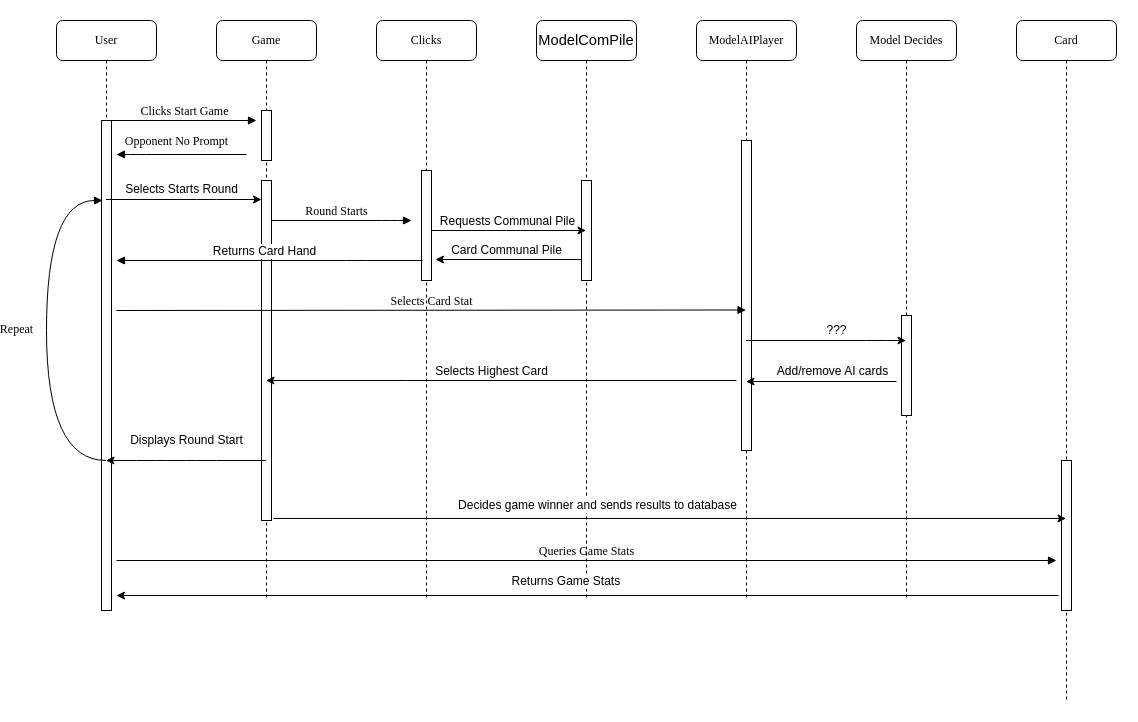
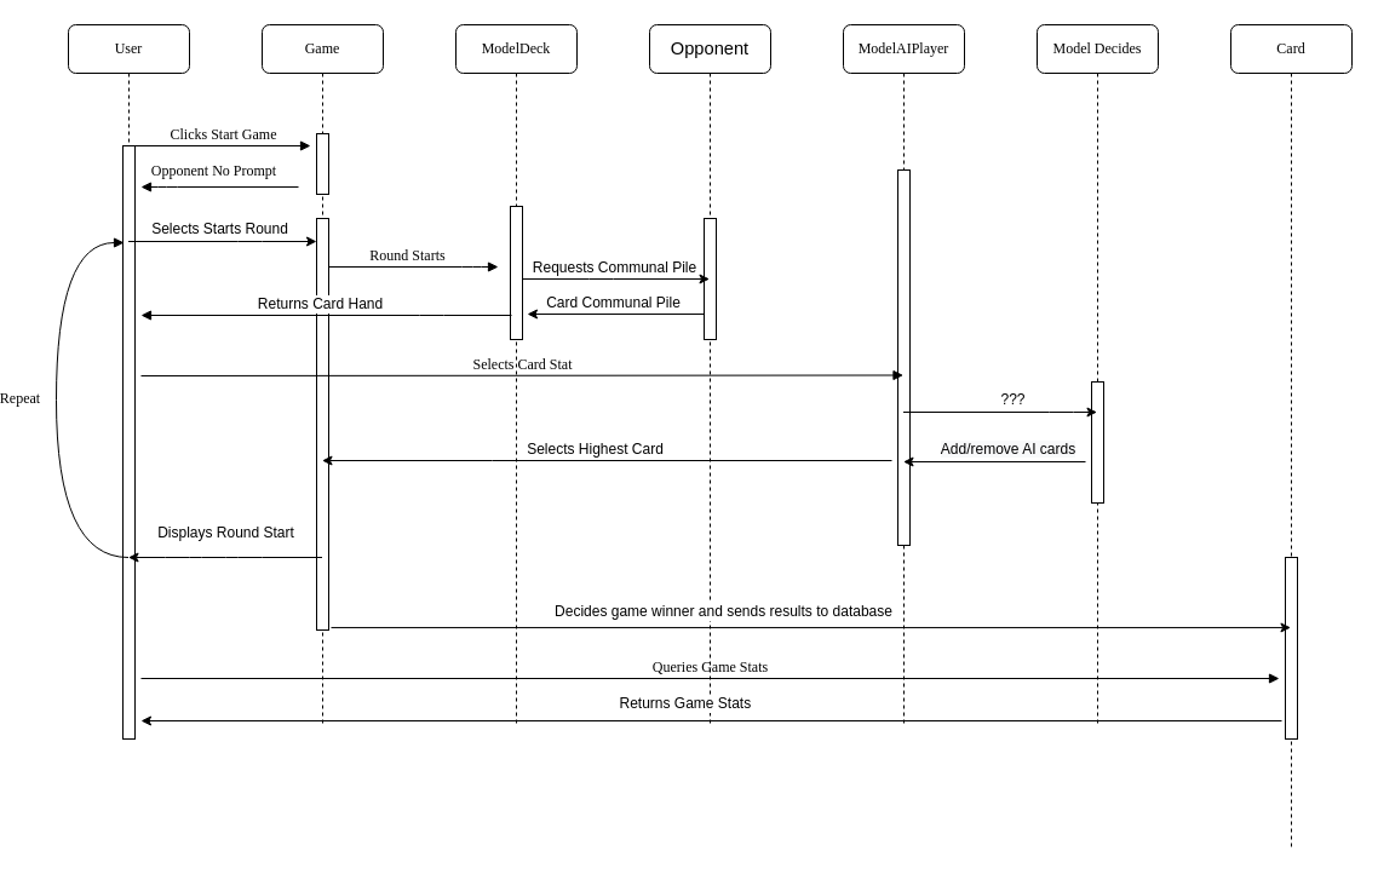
- <mxCell id="5" value="Clicks" style="shape=umlLifeline;perimeter=lifelinePerimeter;whiteSpace=wrap;html=1;container=1;collapsible=0;recursiveResize=0;outlineConnect=0;rounded=1;shadow=0;comic=0;labelBackgroundColor=none;strokeWidth=1;fontFamily=Verdana;fontSize=12;align=center;" parent="1" vertex="1"><mxGeometry x="340" y="20" width="100" height="580" as="geometry" /></mxCell>
+ <mxCell id="5" value="ModelDeck" style="shape=umlLifeline;perimeter=lifelinePerimeter;whiteSpace=wrap;html=1;container=1;collapsible=0;recursiveResize=0;outlineConnect=0;rounded=1;shadow=0;comic=0;labelBackgroundColor=none;strokeWidth=1;fontFamily=Verdana;fontSize=12;align=center;" parent="1" vertex="1"><mxGeometry x="340" y="20" width="100" height="580" as="geometry" /></mxCell>
- <mxCell id="11" value="&lt;span style=&quot;font-size: 11pt ; line-height: 15.693px ; font-family: &amp;#34;calibri&amp;#34; , sans-serif&quot;&gt;ModelComPile&lt;/span&gt;" style="shape=umlLifeline;perimeter=lifelinePerimeter;whiteSpace=wrap;html=1;container=1;collapsible=0;recursiveResize=0;outlineConnect=0;rounded=1;shadow=0;comic=0;labelBackgroundColor=none;strokeWidth=1;fontFamily=Verdana;fontSize=12;align=center;" parent="1" vertex="1"><mxGeometry x="500" y="20" width="100" height="580" as="geometry" /></mxCell>
+ <mxCell id="11" value="&lt;span style=&quot;font-size: 11pt ; line-height: 15.693px ; font-family: &amp;#34;calibri&amp;#34; , sans-serif&quot;&gt;Opponent&lt;/span&gt;" style="shape=umlLifeline;perimeter=lifelinePerimeter;whiteSpace=wrap;html=1;container=1;collapsible=0;recursiveResize=0;outlineConnect=0;rounded=1;shadow=0;comic=0;labelBackgroundColor=none;strokeWidth=1;fontFamily=Verdana;fontSize=12;align=center;" parent="1" vertex="1"><mxGeometry x="500" y="20" width="100" height="580" as="geometry" /></mxCell>
